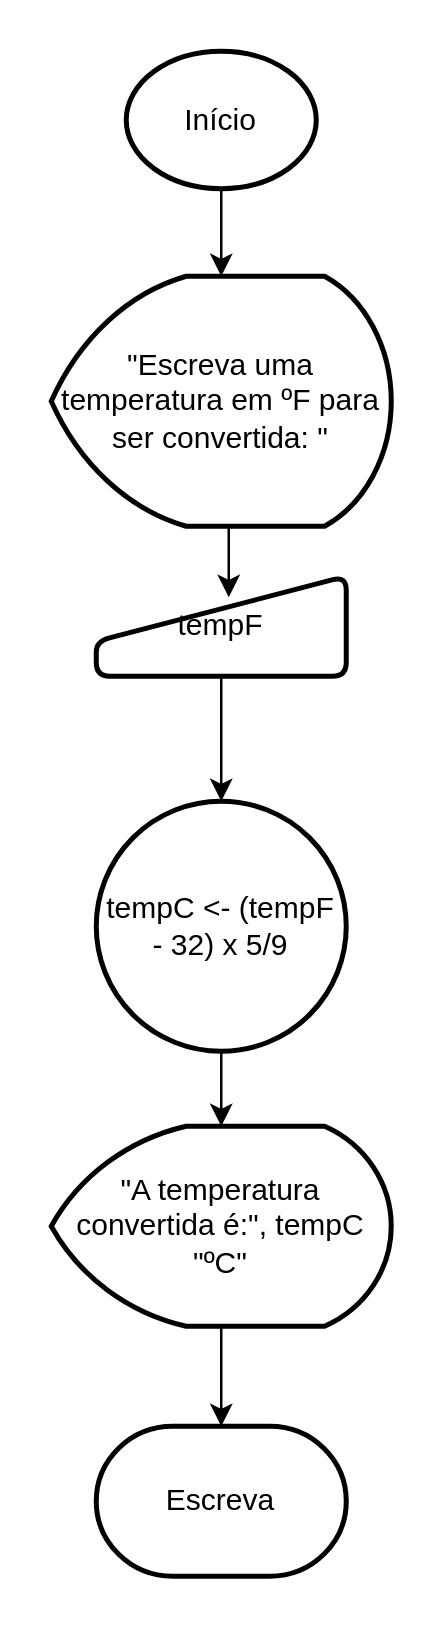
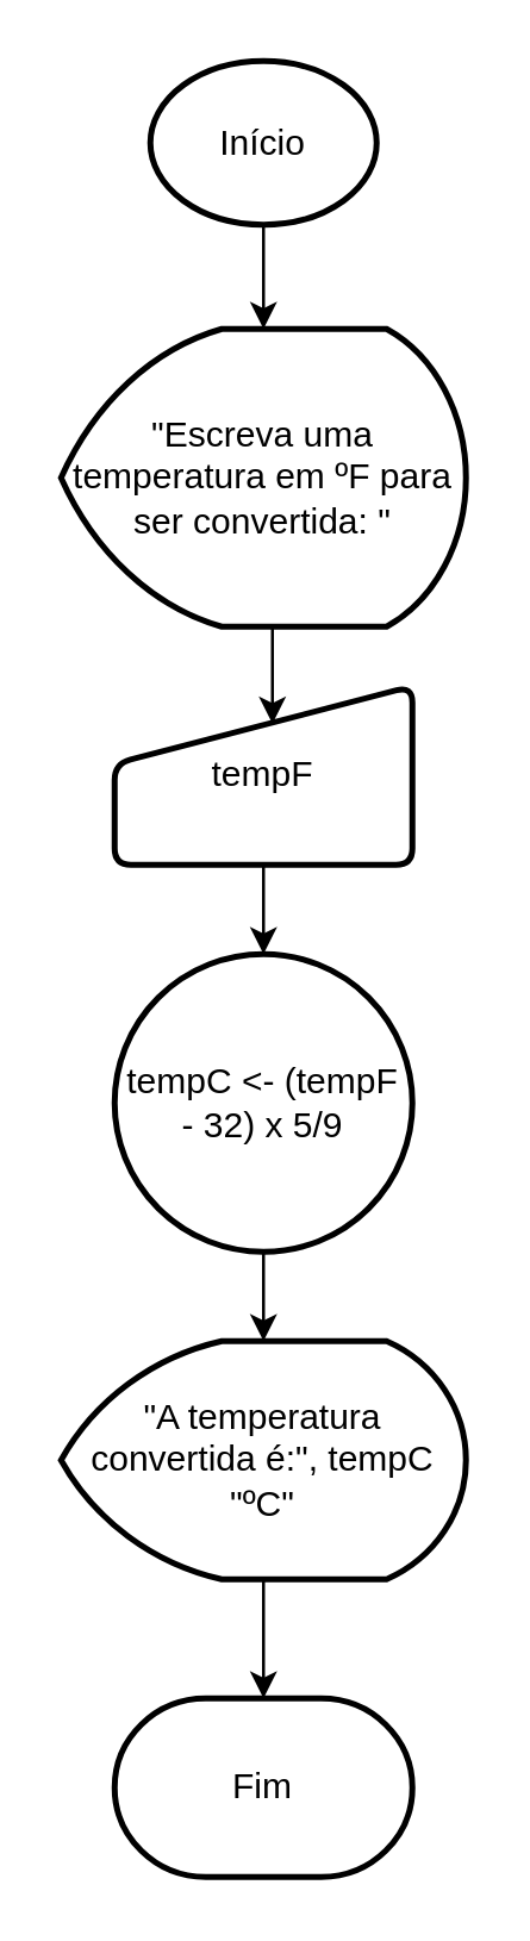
- <mxCell id="7" value="tempF" style="html=1;strokeWidth=2;shape=manualInput;whiteSpace=wrap;rounded=1;size=26;arcSize=11;" vertex="1" parent="1"><mxGeometry x="38" y="230" width="100" height="40" as="geometry" /></mxCell>
+ <mxCell id="7" value="tempF" style="html=1;strokeWidth=2;shape=manualInput;whiteSpace=wrap;rounded=1;size=26;arcSize=11;" vertex="1" parent="1"><mxGeometry x="38" y="230" width="100" height="60" as="geometry" /></mxCell>
- <mxCell id="12" value="Escreva" style="strokeWidth=2;html=1;shape=mxgraph.flowchart.terminator;whiteSpace=wrap;" vertex="1" parent="1"><mxGeometry x="38" y="570" width="100" height="60" as="geometry" /></mxCell>
+ <mxCell id="12" value="Fim" style="strokeWidth=2;html=1;shape=mxgraph.flowchart.terminator;whiteSpace=wrap;" vertex="1" parent="1"><mxGeometry x="38" y="570" width="100" height="60" as="geometry" /></mxCell>
